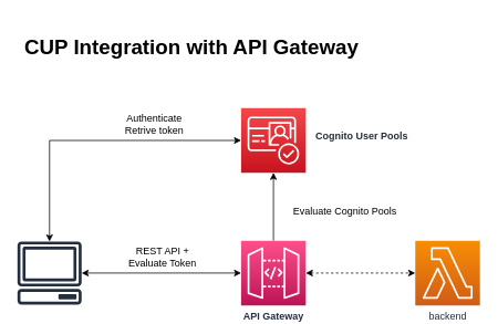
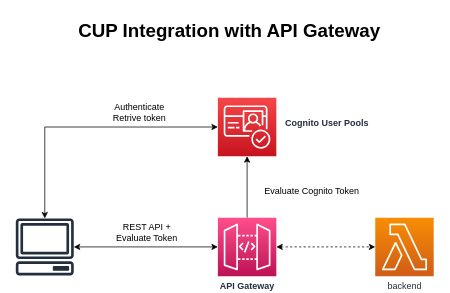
- <mxCell id="13" value=" CUP Integration with API Gateway" style="text;html=1;align=center;verticalAlign=middle;resizable=0;points=[];autosize=1;strokeColor=none;fillColor=none;fontSize=25;fontStyle=1" parent="1" vertex="1"><mxGeometry x="15" y="35" width="430" height="40" as="geometry" /></mxCell>
+ <mxCell id="13" value=" CUP Integration with API Gateway" style="text;html=1;align=center;verticalAlign=middle;resizable=0;points=[];autosize=1;strokeColor=none;fillColor=none;fontSize=25;fontStyle=1" parent="1" vertex="1"><mxGeometry x="90" y="20" width="430" height="40" as="geometry" /></mxCell>
- <mxCell id="12" value="Evaluate Cognito Pools" style="text;html=1;align=center;verticalAlign=middle;resizable=0;points=[];autosize=1;strokeColor=none;fillColor=none;" parent="1" vertex="1"><mxGeometry x="340" y="240" width="150" height="30" as="geometry" /></mxCell>
+ <mxCell id="12" value="Evaluate Cognito Token" style="text;html=1;align=center;verticalAlign=middle;resizable=0;points=[];autosize=1;strokeColor=none;fillColor=none;" parent="1" vertex="1"><mxGeometry x="340" y="240" width="150" height="30" as="geometry" /></mxCell>
